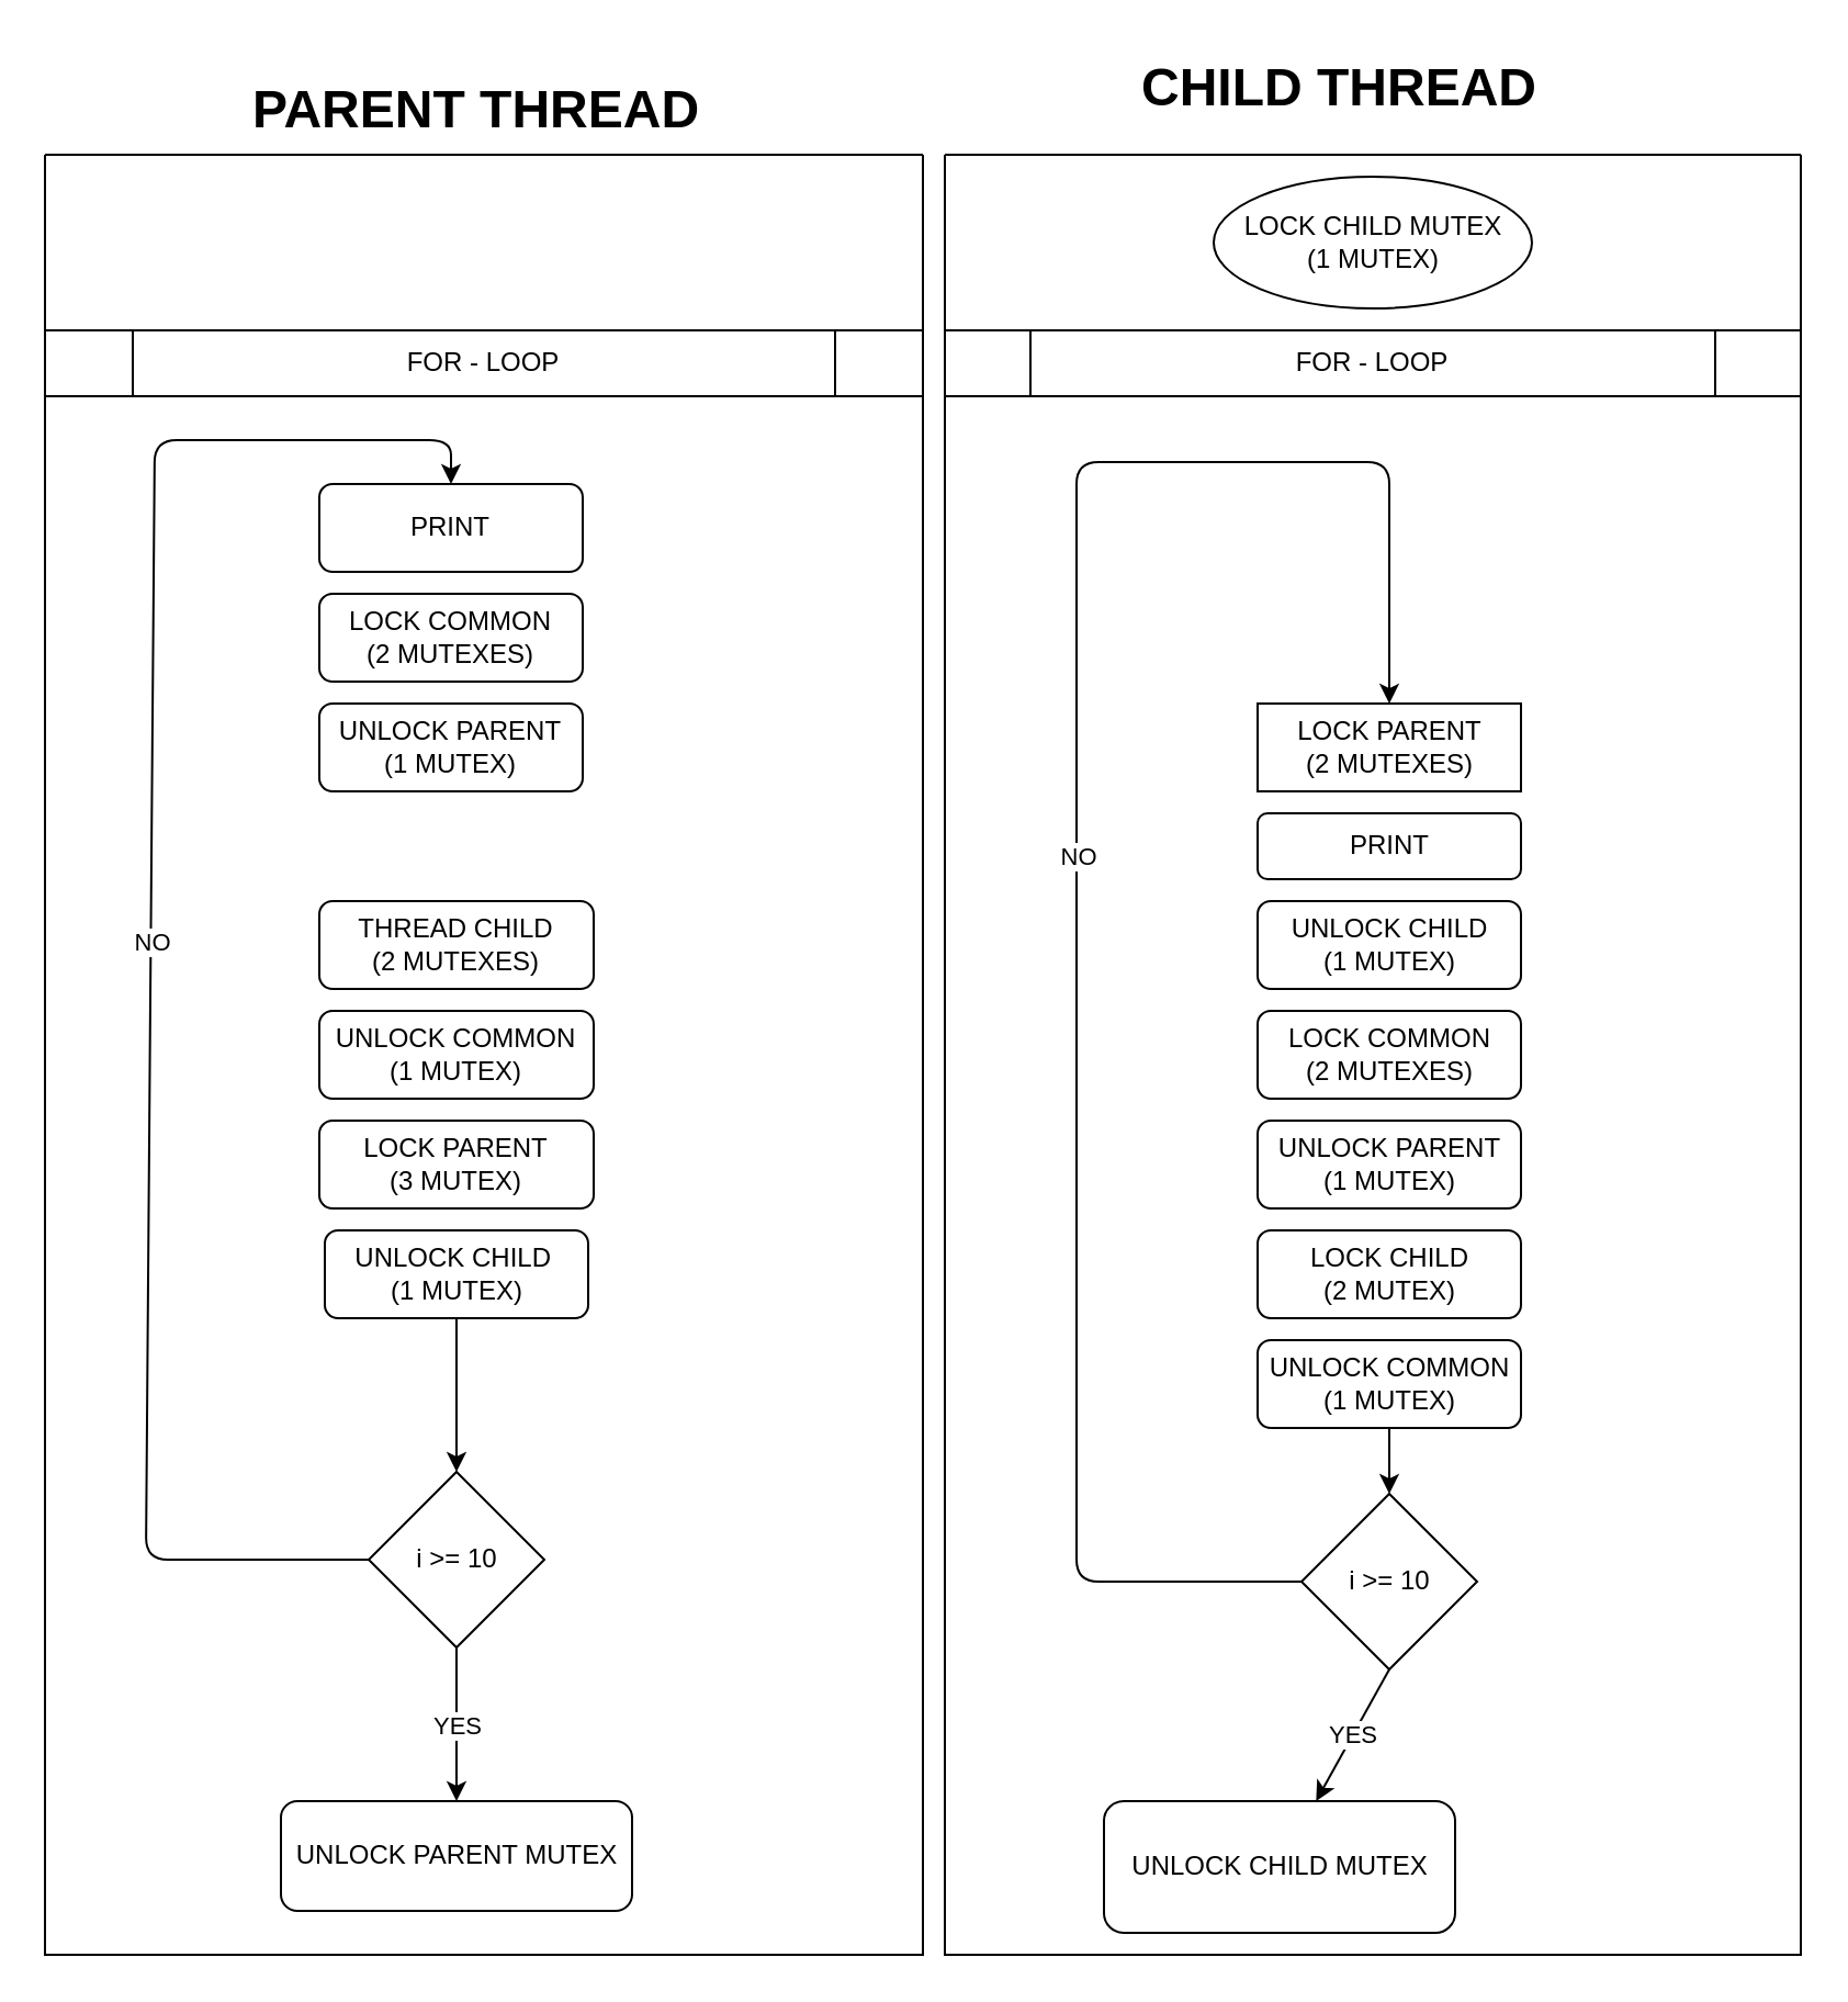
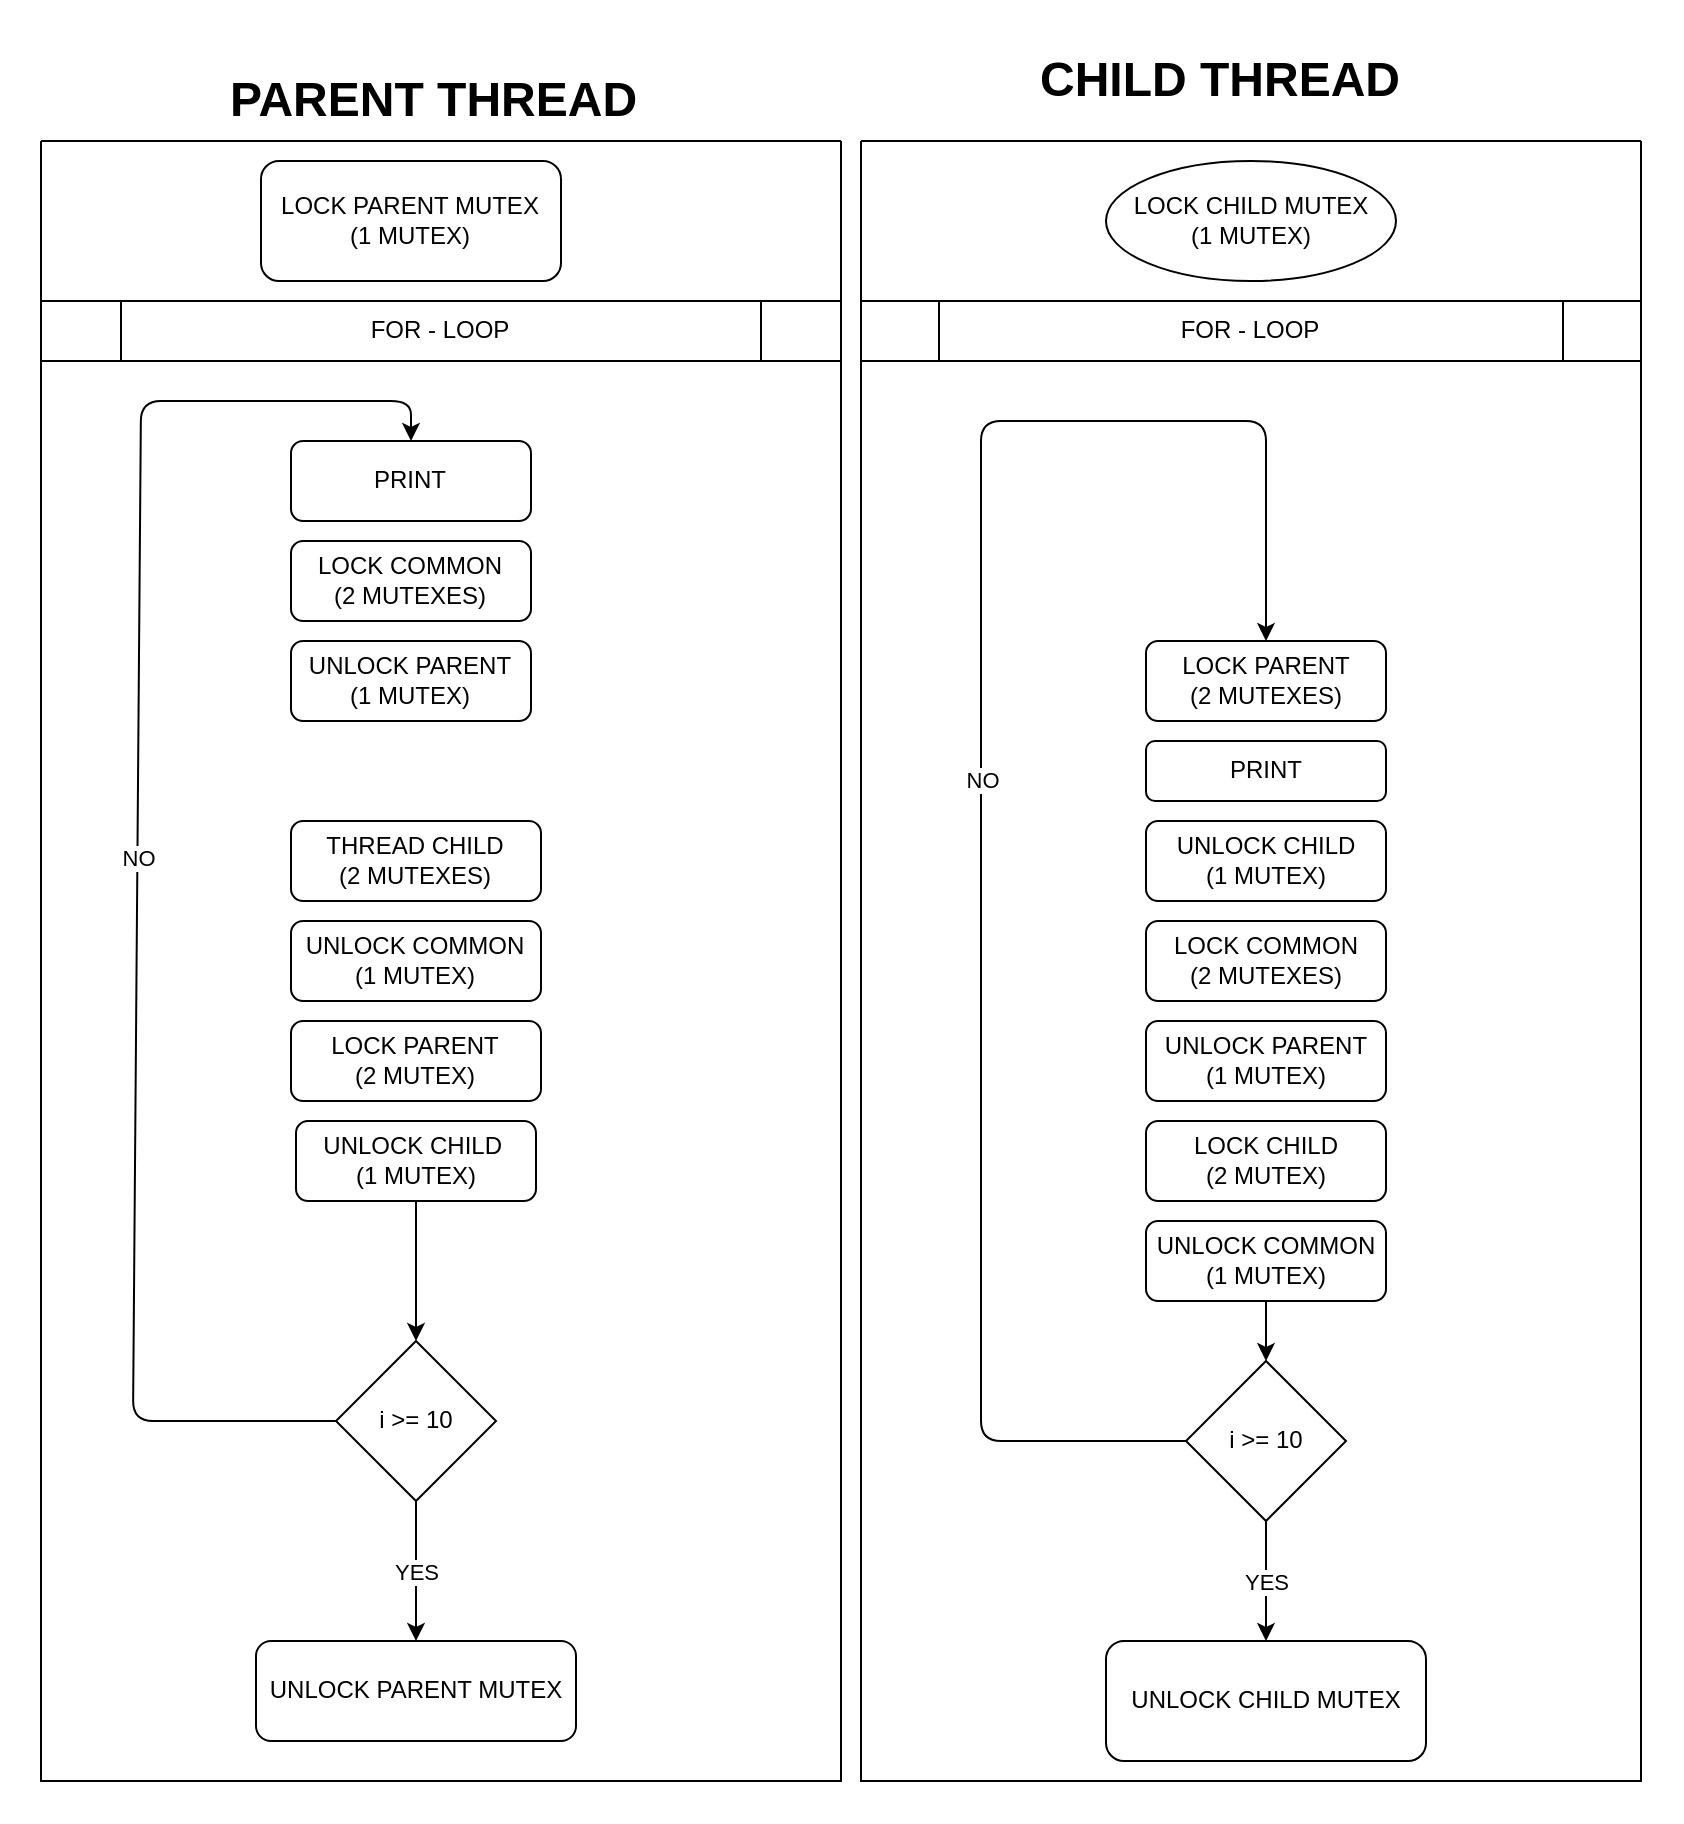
+ <mxCell id="3" value="LOCK PARENT MUTEX&lt;br&gt;(1 MUTEX)" style="rounded=1;whiteSpace=wrap;html=1;" vertex="1" parent="2"><mxGeometry x="110" y="10" width="150" height="60" as="geometry" /></mxCell>
- <mxCell id="21" value="LOCK PARENT&lt;br&gt;(2 MUTEXES)" style="whiteSpace=wrap;html=1;rounded=0;" vertex="1" parent="19"><mxGeometry x="142.5" y="250" width="120" height="40" as="geometry" /></mxCell>
+ <mxCell id="21" value="LOCK PARENT&lt;br&gt;(2 MUTEXES)" style="rounded=1;whiteSpace=wrap;html=1;" vertex="1" parent="19"><mxGeometry x="142.5" y="250" width="120" height="40" as="geometry" /></mxCell>
- <mxCell id="16" value="LOCK PARENT&lt;br&gt;(3 MUTEX)" style="rounded=1;whiteSpace=wrap;html=1;" vertex="1" parent="2"><mxGeometry x="125" y="440" width="125" height="40" as="geometry" /></mxCell>
+ <mxCell id="16" value="LOCK PARENT&lt;br&gt;(2 MUTEX)" style="rounded=1;whiteSpace=wrap;html=1;" vertex="1" parent="2"><mxGeometry x="125" y="440" width="125" height="40" as="geometry" /></mxCell>
- <mxCell id="24" value="UNLOCK CHILD MUTEX" style="rounded=1;whiteSpace=wrap;html=1;" vertex="1" parent="19"><mxGeometry x="72.5" y="750" width="160" height="60" as="geometry" /></mxCell>
+ <mxCell id="24" value="UNLOCK CHILD MUTEX" style="rounded=1;whiteSpace=wrap;html=1;" vertex="1" parent="19"><mxGeometry x="122.5" y="750" width="160" height="60" as="geometry" /></mxCell>
